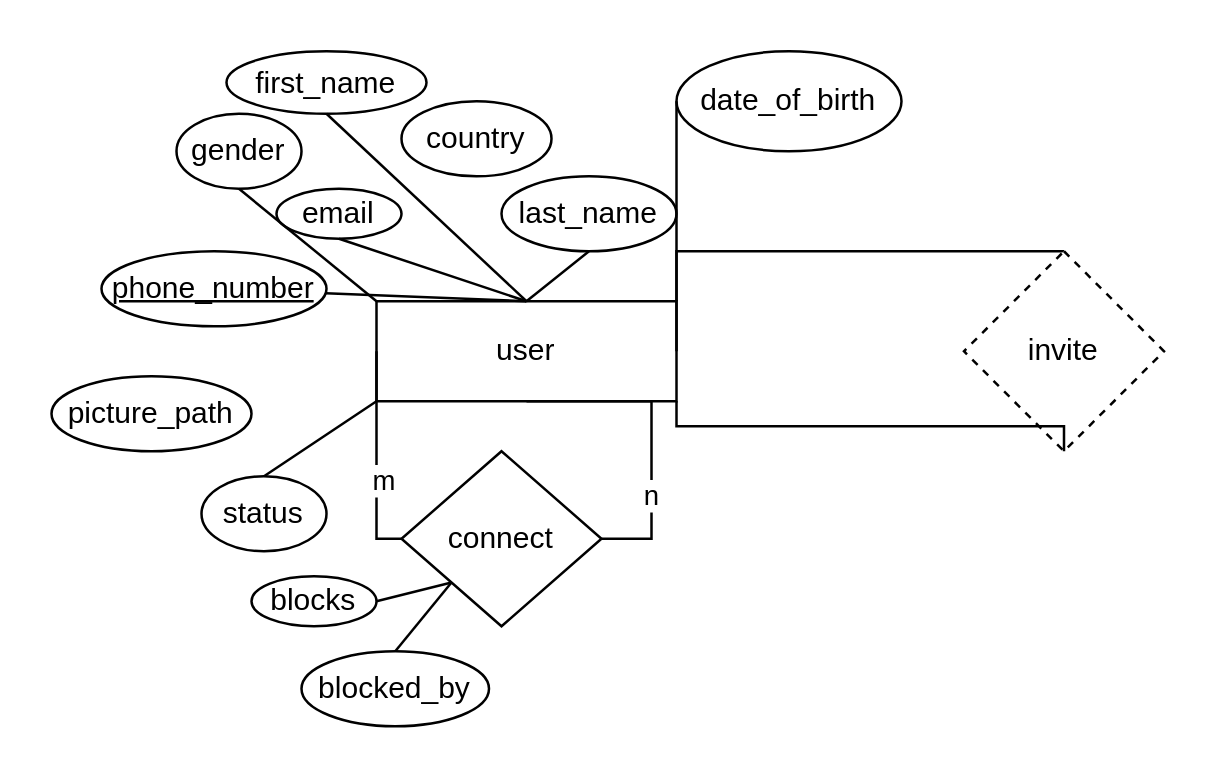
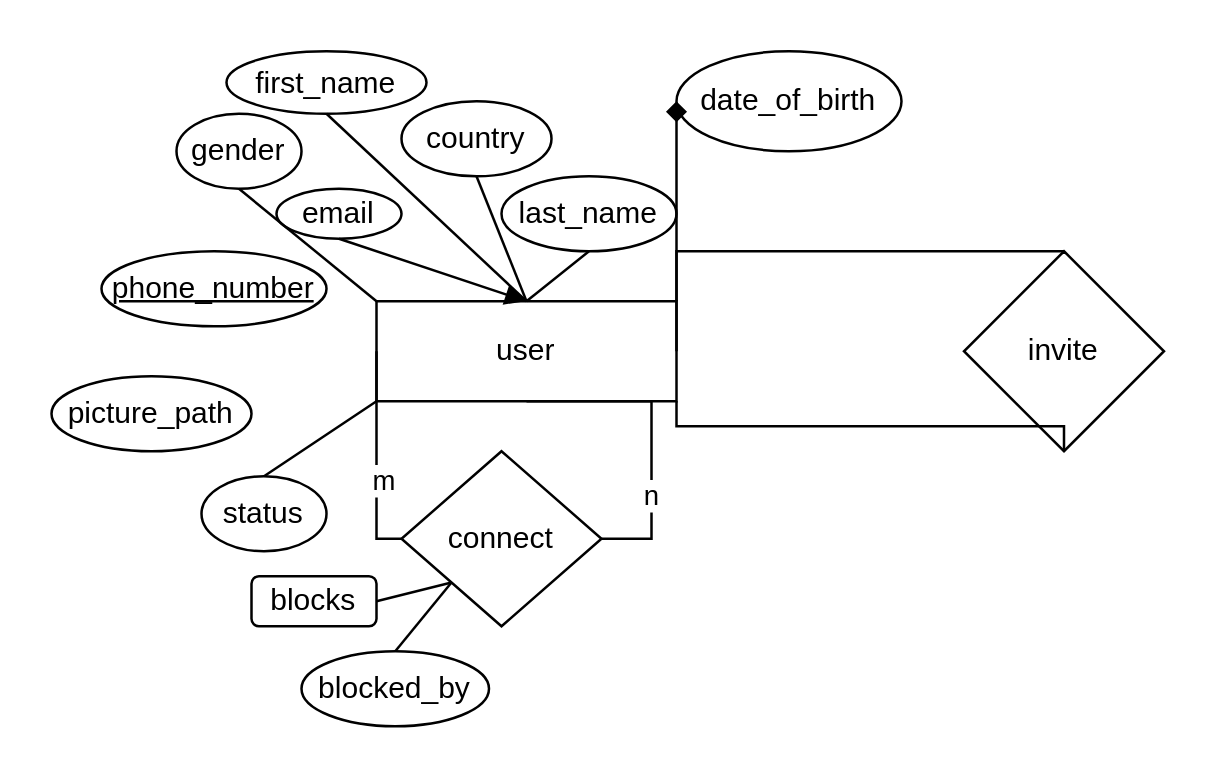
- <mxCell id="13" value="" style="endArrow=none;html=1;rounded=0;elbow=vertical;entryX=0;entryY=0.5;entryDx=0;entryDy=0;exitX=1;exitY=0.5;exitDx=0;exitDy=0;" edge="1" parent="1" source="2" target="5"><mxGeometry width="50" height="50" relative="1" as="geometry"><mxPoint x="230" y="290" as="sourcePoint" /><mxPoint x="280" y="240" as="targetPoint" /></mxGeometry></mxCell>
+ <mxCell id="13" value="" style="endArrow=diamond;html=1;rounded=0;elbow=vertical;entryX=0;entryY=0.5;entryDx=0;entryDy=0;exitX=1;exitY=0.5;exitDx=0;exitDy=0;" edge="1" parent="1" source="2" target="5"><mxGeometry width="50" height="50" relative="1" as="geometry"><mxPoint x="230" y="290" as="sourcePoint" /><mxPoint x="280" y="240" as="targetPoint" /></mxGeometry></mxCell>
- <mxCell id="12" value="" style="endArrow=none;html=1;rounded=0;elbow=vertical;entryX=0.5;entryY=0;entryDx=0;entryDy=0;exitX=0.5;exitY=1;exitDx=0;exitDy=0;" edge="1" parent="1" source="4" target="2"><mxGeometry width="50" height="50" relative="1" as="geometry"><mxPoint x="30" y="80" as="sourcePoint" /><mxPoint x="80" y="30" as="targetPoint" /></mxGeometry></mxCell>
+ <mxCell id="12" value="" style="endArrow=block;html=1;rounded=0;elbow=vertical;entryX=0.5;entryY=0;entryDx=0;entryDy=0;exitX=0.5;exitY=1;exitDx=0;exitDy=0;" edge="1" parent="1" source="4" target="2"><mxGeometry width="50" height="50" relative="1" as="geometry"><mxPoint x="30" y="80" as="sourcePoint" /><mxPoint x="80" y="30" as="targetPoint" /></mxGeometry></mxCell>
- <mxCell id="15" value="" style="endArrow=none;html=1;rounded=0;elbow=vertical;exitX=0.5;exitY=0;exitDx=0;exitDy=0;" edge="1" parent="1" source="2" target="3"><mxGeometry width="50" height="50" relative="1" as="geometry"><mxPoint x="10" y="60" as="sourcePoint" /><mxPoint x="60" as="targetPoint" y="10" /></mxGeometry></mxCell>
+ <mxCell id="15" value="" style="endArrow=none;html=1;rounded=0;elbow=vertical;entryX=0.5;entryY=1;entryDx=0;entryDy=0;exitX=0.5;exitY=0;exitDx=0;exitDy=0;" edge="1" parent="1" source="2" target="7"><mxGeometry width="50" height="50" relative="1" as="geometry"><mxPoint x="10" y="60" as="sourcePoint" /><mxPoint x="60" as="targetPoint" y="10" /></mxGeometry></mxCell>
- <mxCell id="29" value="invite" style="rhombus;whiteSpace=wrap;html=1;dashed=1;" vertex="1" parent="1"><mxGeometry x="385" y="100" width="80" height="80" as="geometry" /></mxCell>
+ <mxCell id="29" value="invite" style="rhombus;whiteSpace=wrap;html=1;" vertex="1" parent="1"><mxGeometry x="385" y="100" width="80" height="80" as="geometry" /></mxCell>
- <mxCell id="23" value="blocks" style="ellipse;whiteSpace=wrap;html=1;" vertex="1" parent="1"><mxGeometry x="100" y="230" width="50" height="20" as="geometry" /></mxCell>
+ <mxCell id="23" value="blocks" style="whiteSpace=wrap;html=1;rounded=1;" vertex="1" parent="1"><mxGeometry x="100" y="230" width="50" height="20" as="geometry" /></mxCell>
